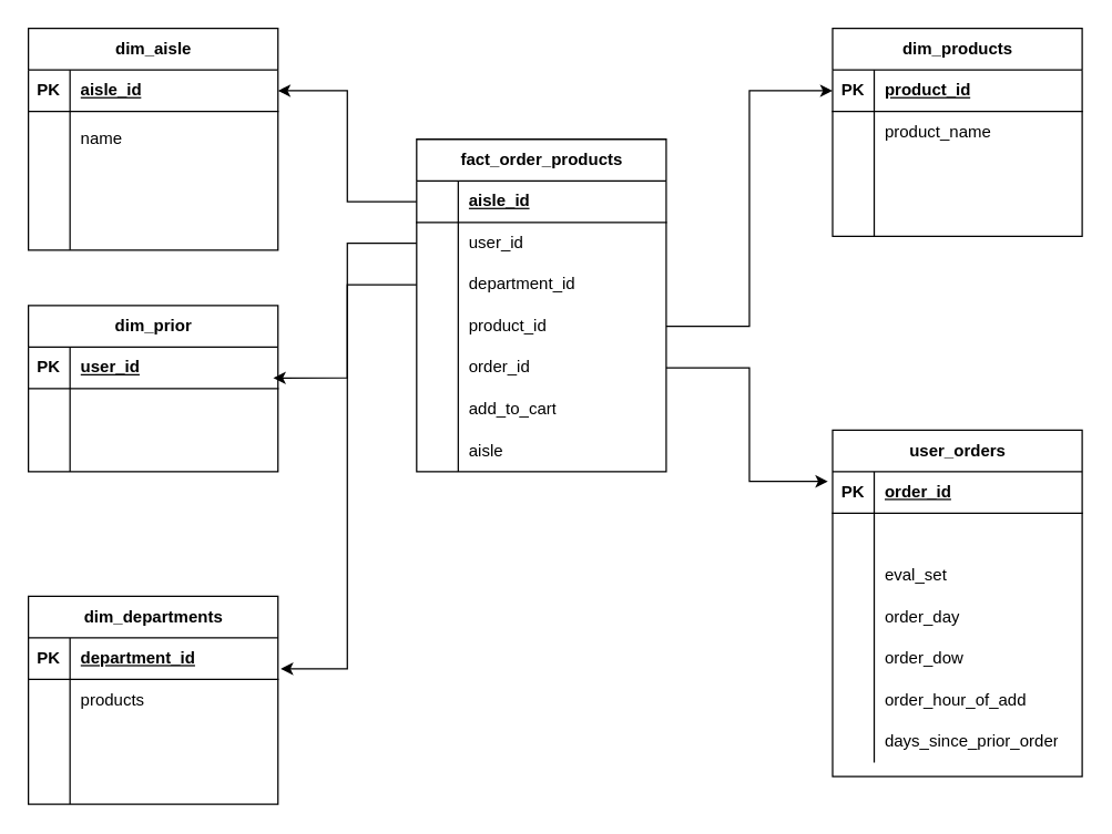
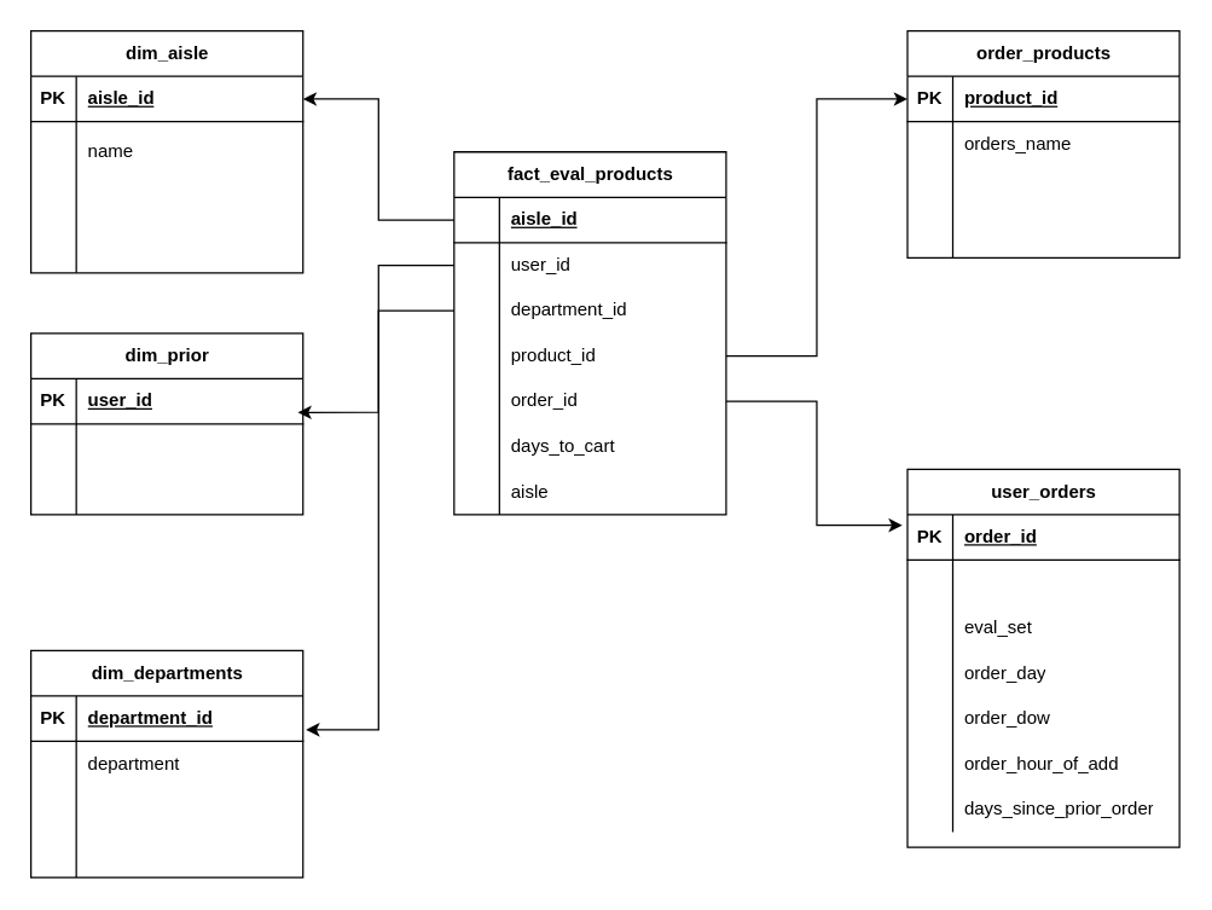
- <mxCell id="28" value="dim_products" style="shape=table;startSize=30;container=1;collapsible=1;childLayout=tableLayout;fixedRows=1;rowLines=0;fontStyle=1;align=center;resizeLast=1;html=1;" parent="1" vertex="1"><mxGeometry x="600" y="20" width="180" height="150" as="geometry" /></mxCell>
+ <mxCell id="28" value="order_products" style="shape=table;startSize=30;container=1;collapsible=1;childLayout=tableLayout;fixedRows=1;rowLines=0;fontStyle=1;align=center;resizeLast=1;html=1;" parent="1" vertex="1"><mxGeometry x="600" y="20" width="180" height="150" as="geometry" /></mxCell>
- <mxCell id="34" value="product_name" style="shape=partialRectangle;connectable=0;fillColor=none;top=0;left=0;bottom=0;right=0;align=left;spacingLeft=6;overflow=hidden;whiteSpace=wrap;html=1;" parent="32" vertex="1"><mxGeometry x="30" width="150" height="30" as="geometry"><mxRectangle width="150" height="30" as="alternateBounds" /></mxGeometry></mxCell>
+ <mxCell id="34" value="orders_name" style="shape=partialRectangle;connectable=0;fillColor=none;top=0;left=0;bottom=0;right=0;align=left;spacingLeft=6;overflow=hidden;whiteSpace=wrap;html=1;" parent="32" vertex="1"><mxGeometry x="30" width="150" height="30" as="geometry"><mxRectangle width="150" height="30" as="alternateBounds" /></mxGeometry></mxCell>
- <mxCell id="63" value="fact_order_products" style="shape=table;startSize=30;container=1;collapsible=1;childLayout=tableLayout;fixedRows=1;rowLines=0;fontStyle=1;align=center;resizeLast=1;html=1;" parent="1" vertex="1"><mxGeometry x="300" y="100" width="180" height="240" as="geometry" /></mxCell>
+ <mxCell id="63" value="fact_eval_products" style="shape=table;startSize=30;container=1;collapsible=1;childLayout=tableLayout;fixedRows=1;rowLines=0;fontStyle=1;align=center;resizeLast=1;html=1;" parent="1" vertex="1"><mxGeometry x="300" y="100" width="180" height="240" as="geometry" /></mxCell>
- <mxCell id="81" value="add_to_cart" style="shape=partialRectangle;connectable=0;fillColor=none;top=0;left=0;bottom=0;right=0;align=left;spacingLeft=6;overflow=hidden;whiteSpace=wrap;html=1;" parent="79" vertex="1"><mxGeometry x="30" width="150" height="30" as="geometry"><mxRectangle width="150" height="30" as="alternateBounds" /></mxGeometry></mxCell>
+ <mxCell id="81" value="days_to_cart" style="shape=partialRectangle;connectable=0;fillColor=none;top=0;left=0;bottom=0;right=0;align=left;spacingLeft=6;overflow=hidden;whiteSpace=wrap;html=1;" parent="79" vertex="1"><mxGeometry x="30" width="150" height="30" as="geometry"><mxRectangle width="150" height="30" as="alternateBounds" /></mxGeometry></mxCell>
- <mxCell id="21" value="products" style="shape=partialRectangle;connectable=0;fillColor=none;top=0;left=0;bottom=0;right=0;align=left;spacingLeft=6;overflow=hidden;whiteSpace=wrap;html=1;" parent="19" vertex="1"><mxGeometry x="30" width="150" height="30" as="geometry"><mxRectangle width="150" height="30" as="alternateBounds" /></mxGeometry></mxCell>
+ <mxCell id="21" value="department" style="shape=partialRectangle;connectable=0;fillColor=none;top=0;left=0;bottom=0;right=0;align=left;spacingLeft=6;overflow=hidden;whiteSpace=wrap;html=1;" parent="19" vertex="1"><mxGeometry x="30" width="150" height="30" as="geometry"><mxRectangle width="150" height="30" as="alternateBounds" /></mxGeometry></mxCell>
